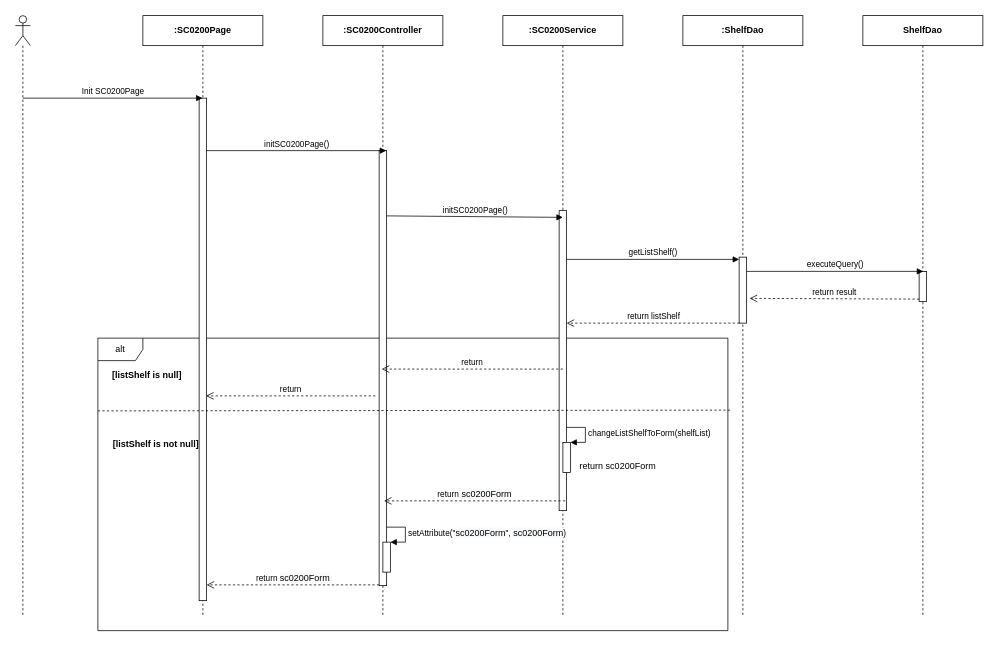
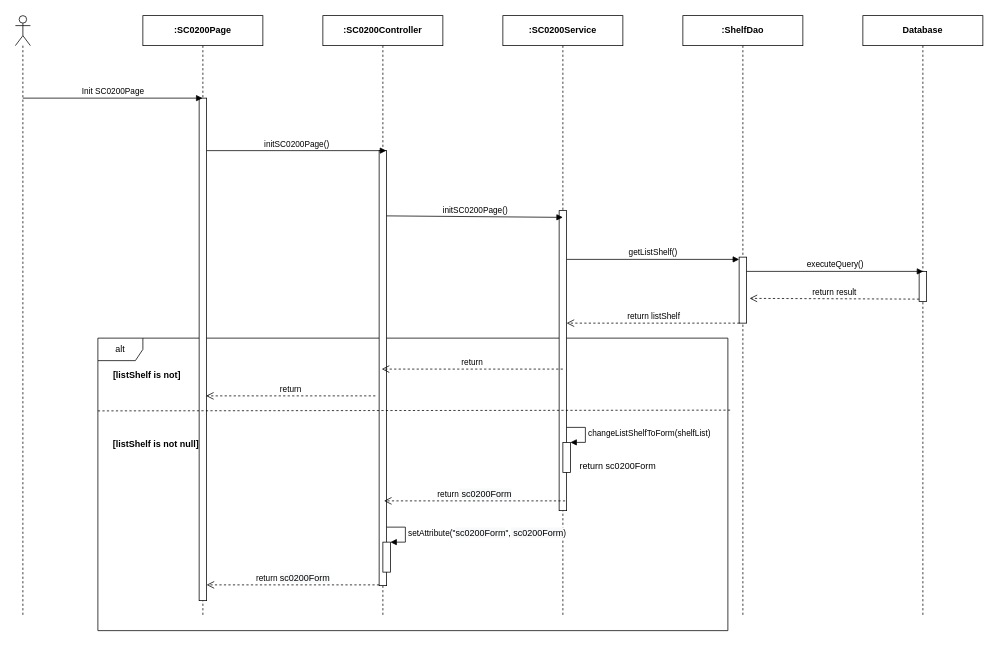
- <mxCell id="21" value="&lt;b&gt;ShelfDao&lt;/b&gt;" style="shape=umlLifeline;perimeter=lifelinePerimeter;whiteSpace=wrap;html=1;container=1;collapsible=0;recursiveResize=0;outlineConnect=0;" parent="1" vertex="1"><mxGeometry x="1150" y="20" width="160" height="800" as="geometry" /></mxCell>
+ <mxCell id="21" value="&lt;b&gt;Database&lt;/b&gt;" style="shape=umlLifeline;perimeter=lifelinePerimeter;whiteSpace=wrap;html=1;container=1;collapsible=0;recursiveResize=0;outlineConnect=0;" parent="1" vertex="1"><mxGeometry x="1150" y="20" width="160" height="800" as="geometry" /></mxCell>
- <mxCell id="26" value="[listShelf is null]" style="text;html=1;align=center;verticalAlign=middle;resizable=0;points=[];autosize=1;fontStyle=1" parent="1" vertex="1"><mxGeometry x="140" y="490" width="110" height="20" as="geometry" /></mxCell>
+ <mxCell id="26" value="[listShelf is not]" style="text;html=1;align=center;verticalAlign=middle;resizable=0;points=[];autosize=1;fontStyle=1" parent="1" vertex="1"><mxGeometry x="140" y="490" width="110" height="20" as="geometry" /></mxCell>
